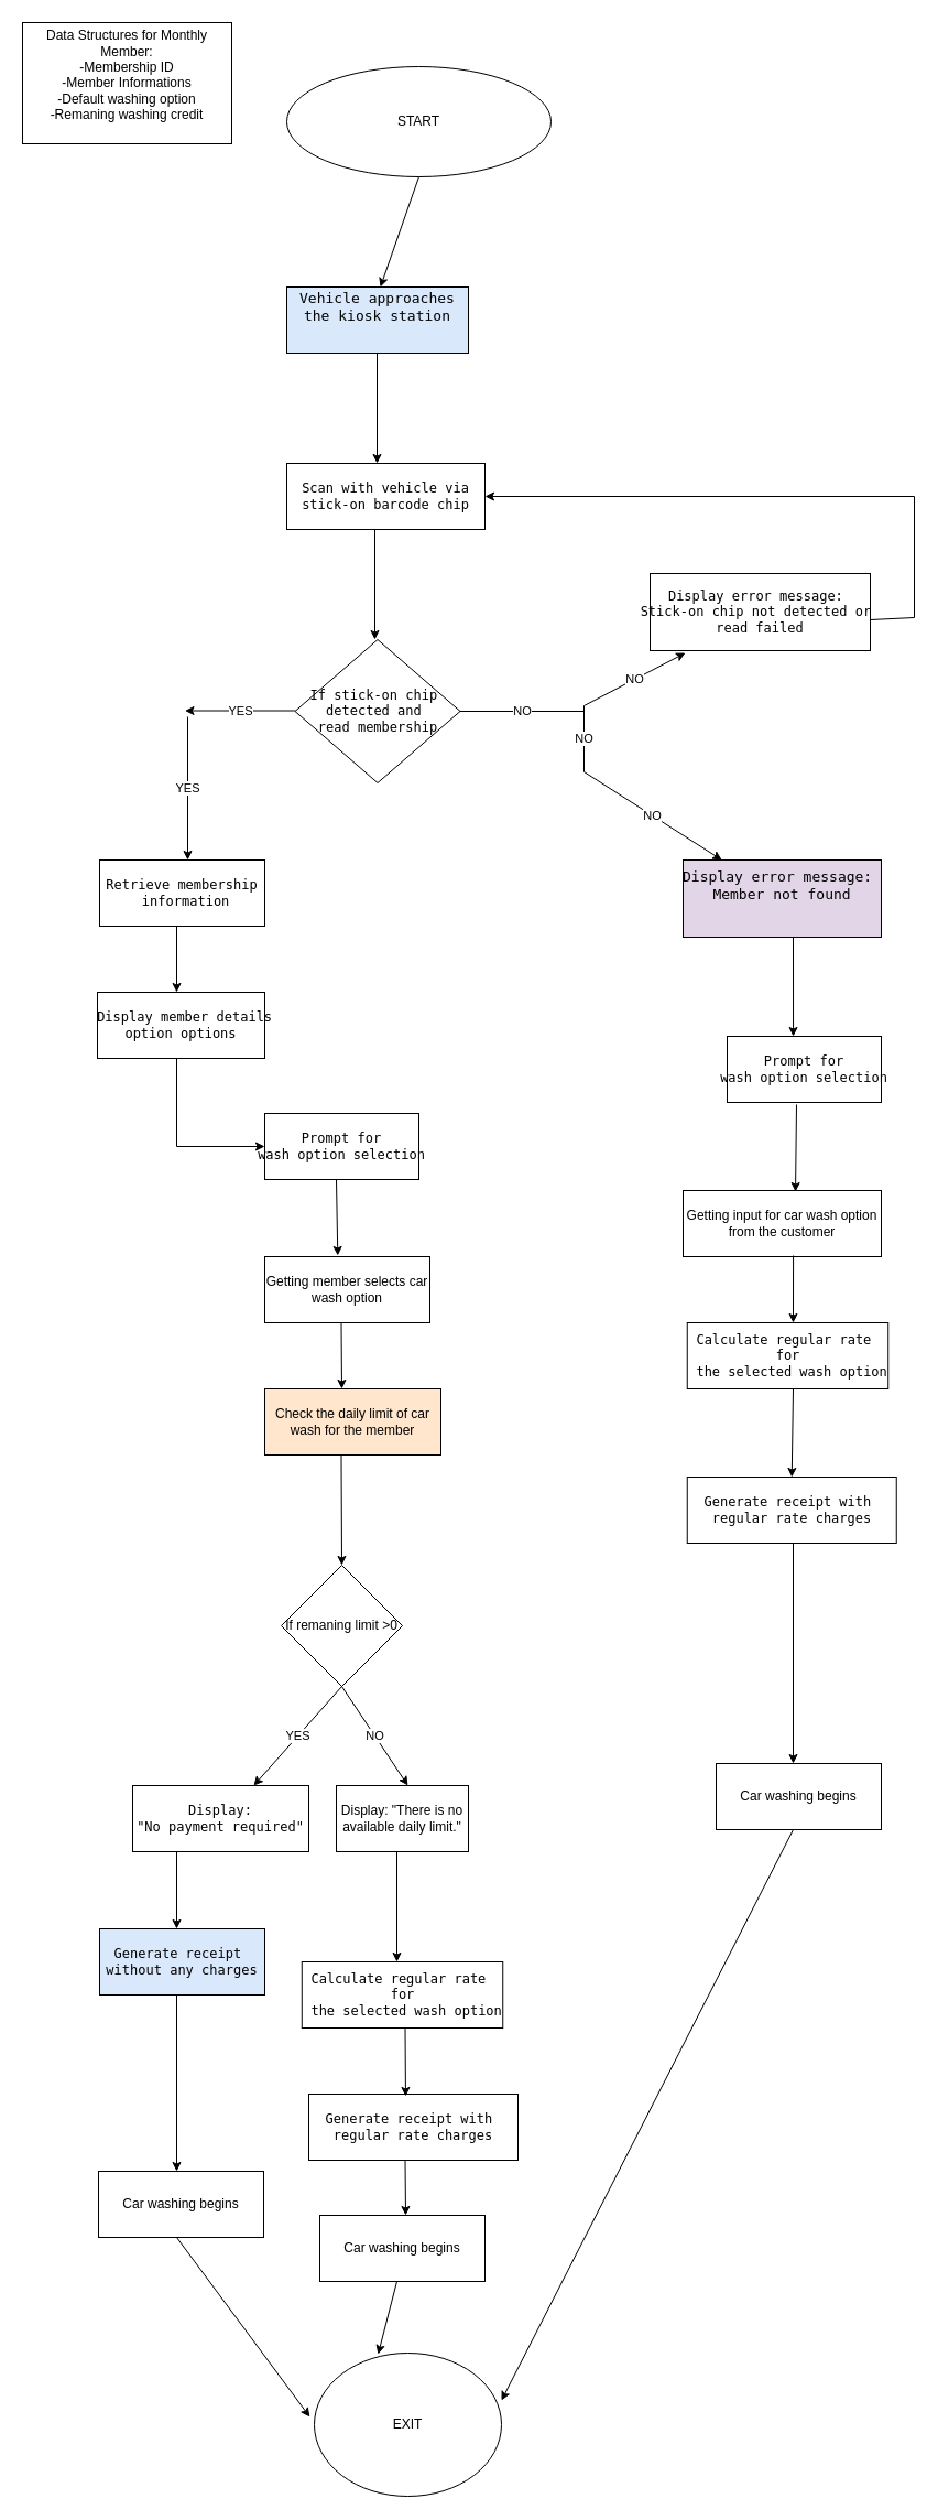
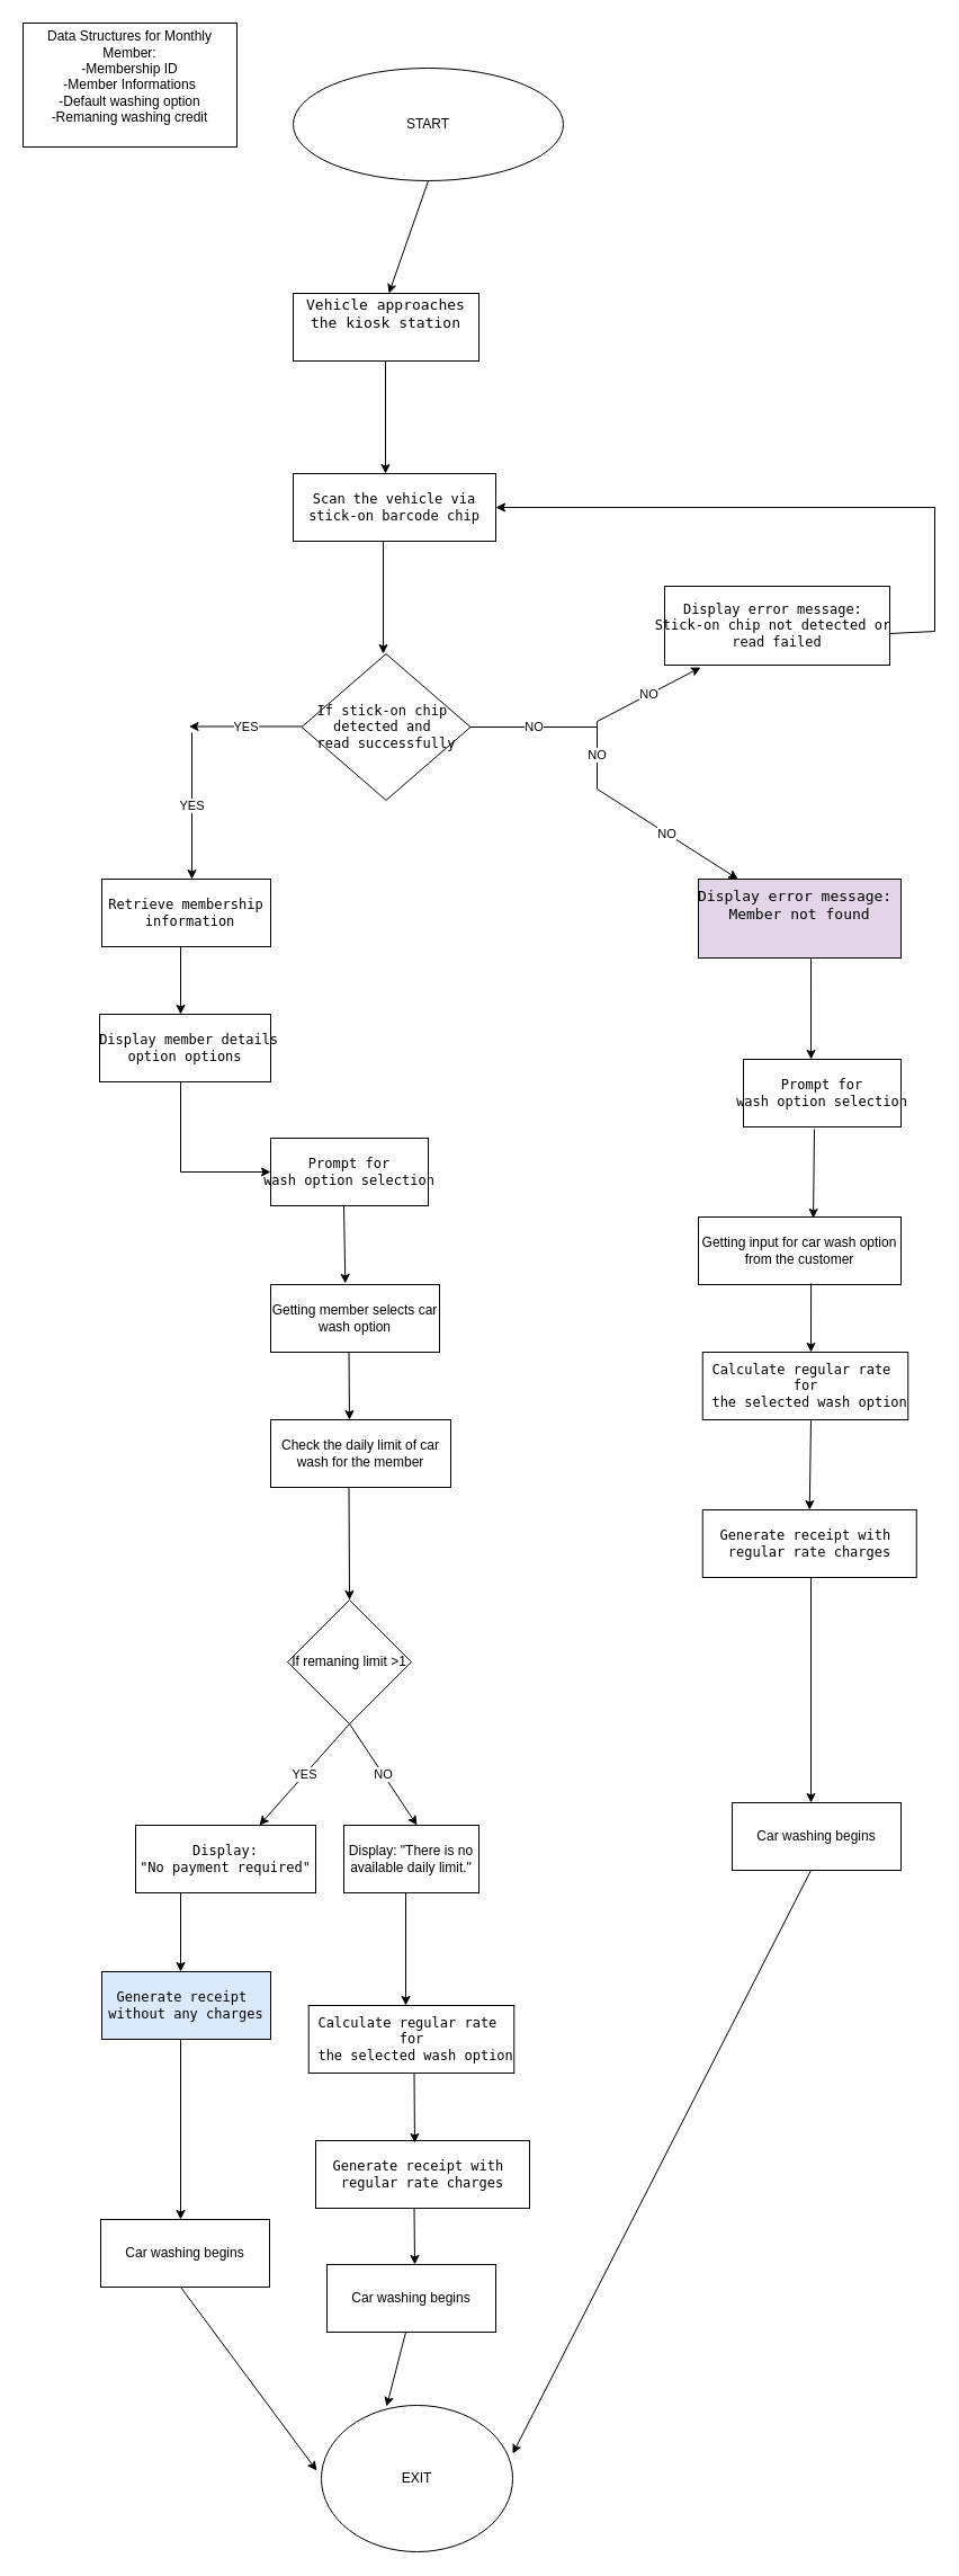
- <mxCell id="4" value="&lt;font style=&quot;font-size: 9px;&quot;&gt;&lt;br&gt;&lt;/font&gt;&lt;pre&gt;&lt;font size=&quot;3&quot;&gt;&lt;code class=&quot;!whitespace-pre hljs language-plaintext&quot;&gt;Vehicle approaches&lt;br&gt;the kiosk station&lt;/code&gt;&lt;/font&gt;&lt;/pre&gt;&lt;font size=&quot;3&quot;&gt;&lt;br&gt;&lt;br&gt;&lt;/font&gt;" style="rounded=0;whiteSpace=wrap;html=1;fillColor=#dae8fc;" parent="1" vertex="1"><mxGeometry x="260" y="260" width="165" height="60" as="geometry" /></mxCell>
+ <mxCell id="4" value="&lt;font style=&quot;font-size: 9px;&quot;&gt;&lt;br&gt;&lt;/font&gt;&lt;pre&gt;&lt;font size=&quot;3&quot;&gt;&lt;code class=&quot;!whitespace-pre hljs language-plaintext&quot;&gt;Vehicle approaches&lt;br&gt;the kiosk station&lt;/code&gt;&lt;/font&gt;&lt;/pre&gt;&lt;font size=&quot;3&quot;&gt;&lt;br&gt;&lt;br&gt;&lt;/font&gt;" style="rounded=0;whiteSpace=wrap;html=1;" parent="1" vertex="1"><mxGeometry x="260" y="260" width="165" height="60" as="geometry" /></mxCell>
- <mxCell id="6" value="&lt;br&gt;&lt;pre&gt;&lt;code class=&quot;!whitespace-pre hljs language-plaintext&quot;&gt;Scan with vehicle via&lt;br&gt;stick-on barcode chip&lt;br&gt;&lt;/code&gt;&lt;/pre&gt;&lt;br&gt;" style="rounded=0;whiteSpace=wrap;html=1;" parent="1" vertex="1"><mxGeometry x="260" y="420" width="180" height="60" as="geometry" /></mxCell>
+ <mxCell id="6" value="&lt;br&gt;&lt;pre&gt;&lt;code class=&quot;!whitespace-pre hljs language-plaintext&quot;&gt;Scan the vehicle via&lt;br&gt;stick-on barcode chip&lt;br&gt;&lt;/code&gt;&lt;/pre&gt;&lt;br&gt;" style="rounded=0;whiteSpace=wrap;html=1;" parent="1" vertex="1"><mxGeometry x="260" y="420" width="180" height="60" as="geometry" /></mxCell>
- <mxCell id="8" value="&lt;pre&gt;&lt;code class=&quot;!whitespace-pre hljs language-plaintext&quot;&gt;If stick-on chip &lt;br&gt;detected and &lt;br&gt;read membership&lt;/code&gt;&lt;/pre&gt;" style="rhombus;whiteSpace=wrap;html=1;direction=south;" parent="1" vertex="1"><mxGeometry x="267.5" y="580" width="150" height="130" as="geometry" /></mxCell>
+ <mxCell id="8" value="&lt;pre&gt;&lt;code class=&quot;!whitespace-pre hljs language-plaintext&quot;&gt;If stick-on chip &lt;br&gt;detected and &lt;br&gt;read successfully&lt;/code&gt;&lt;/pre&gt;" style="rhombus;whiteSpace=wrap;html=1;direction=south;" parent="1" vertex="1"><mxGeometry x="267.5" y="580" width="150" height="130" as="geometry" /></mxCell>
- <mxCell id="25" value="Check the daily limit of car wash for the member " style="rounded=0;whiteSpace=wrap;html=1;fillColor=#ffe6cc;" parent="1" vertex="1"><mxGeometry x="240" y="1260" width="160" height="60" as="geometry" /></mxCell>
+ <mxCell id="25" value="Check the daily limit of car wash for the member " style="rounded=0;whiteSpace=wrap;html=1;" parent="1" vertex="1"><mxGeometry x="240" y="1260" width="160" height="60" as="geometry" /></mxCell>
- <mxCell id="27" value="If remaning limit &amp;gt;0" style="rhombus;whiteSpace=wrap;html=1;" parent="1" vertex="1"><mxGeometry x="255" y="1420" width="110" height="110" as="geometry" /></mxCell>
+ <mxCell id="27" value="If remaning limit &amp;gt;1" style="rhombus;whiteSpace=wrap;html=1;" parent="1" vertex="1"><mxGeometry x="255" y="1420" width="110" height="110" as="geometry" /></mxCell>
